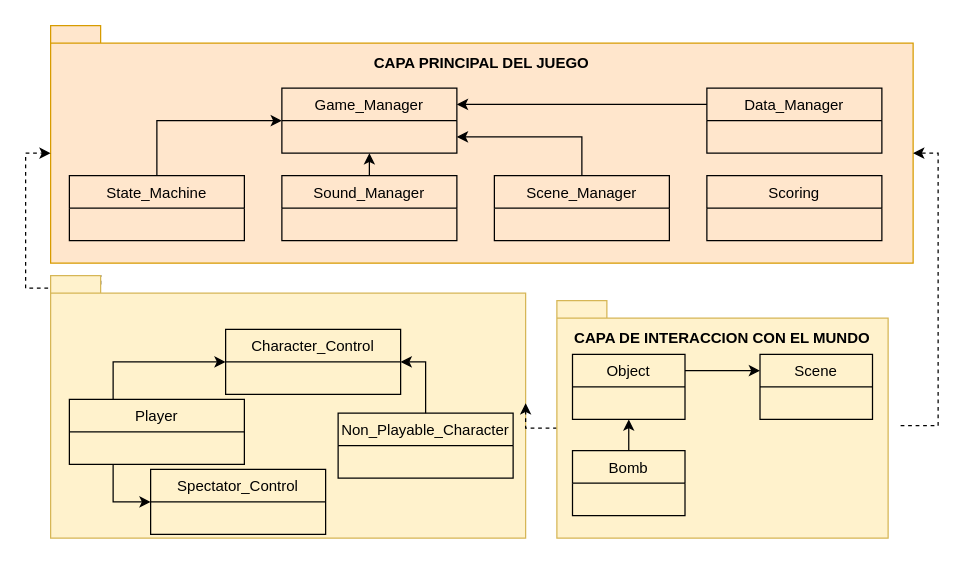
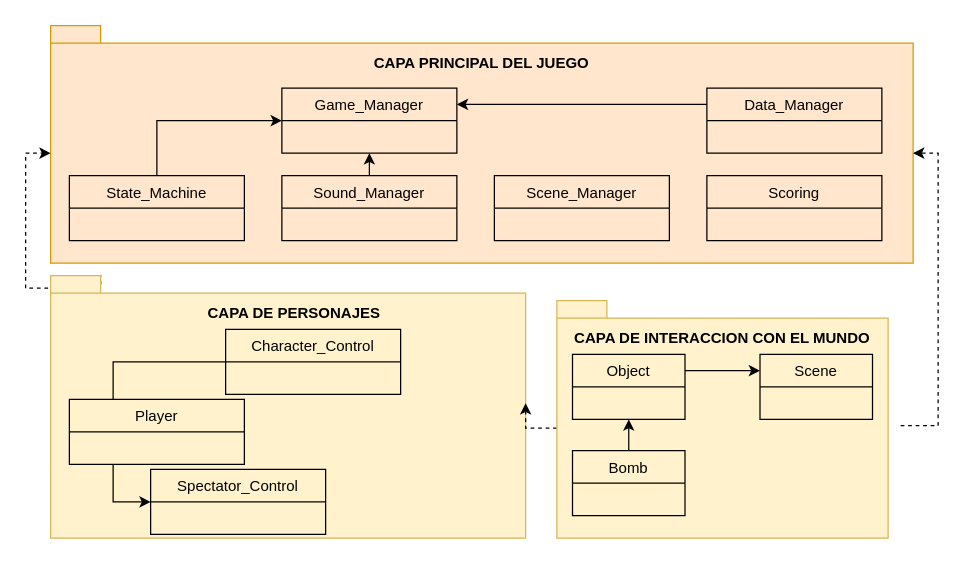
- <mxCell id="8" style="edgeStyle=orthogonalEdgeStyle;rounded=0;orthogonalLoop=1;jettySize=auto;html=1;exitX=0.5;exitY=0;exitDx=0;exitDy=0;entryX=1;entryY=0.75;entryDx=0;entryDy=0;" parent="1" source="9" target="3" edge="1"><mxGeometry relative="1" as="geometry" /></mxCell>
+ <mxCell id="16" value="CAPA DE PERSONAJES" style="text;html=1;strokeColor=none;fillColor=none;align=center;verticalAlign=middle;whiteSpace=wrap;rounded=0;fontStyle=1" parent="1" vertex="1"><mxGeometry x="130" y="240" width="210" height="20" as="geometry" /></mxCell>
- <mxCell id="18" style="edgeStyle=orthogonalEdgeStyle;rounded=0;orthogonalLoop=1;jettySize=auto;html=1;exitX=0.25;exitY=0;exitDx=0;exitDy=0;entryX=0;entryY=0.5;entryDx=0;entryDy=0;" parent="1" source="20" target="17" edge="1"><mxGeometry relative="1" as="geometry" /></mxCell>
+ <mxCell id="18" style="edgeStyle=orthogonalEdgeStyle;rounded=0;orthogonalLoop=1;jettySize=auto;html=1;exitX=0.25;exitY=0;exitDx=0;exitDy=0;entryX=0;entryY=0.5;entryDx=0;entryDy=0;endArrow=none;" parent="1" source="20" target="17" edge="1"><mxGeometry relative="1" as="geometry" /></mxCell>
- <mxCell id="21" style="edgeStyle=orthogonalEdgeStyle;rounded=0;orthogonalLoop=1;jettySize=auto;html=1;exitX=0.5;exitY=0;exitDx=0;exitDy=0;entryX=1;entryY=0.5;entryDx=0;entryDy=0;" parent="1" source="22" target="17" edge="1"><mxGeometry relative="1" as="geometry" /></mxCell>
- <mxCell id="22" value="Non_Playable_Character" style="swimlane;fontStyle=0;childLayout=stackLayout;horizontal=1;startSize=26;fillColor=none;horizontalStack=0;resizeParent=1;resizeParentMax=0;resizeLast=0;collapsible=1;marginBottom=0;" parent="1" vertex="1"><mxGeometry x="270" y="330" width="140" height="52" as="geometry" /></mxCell>
